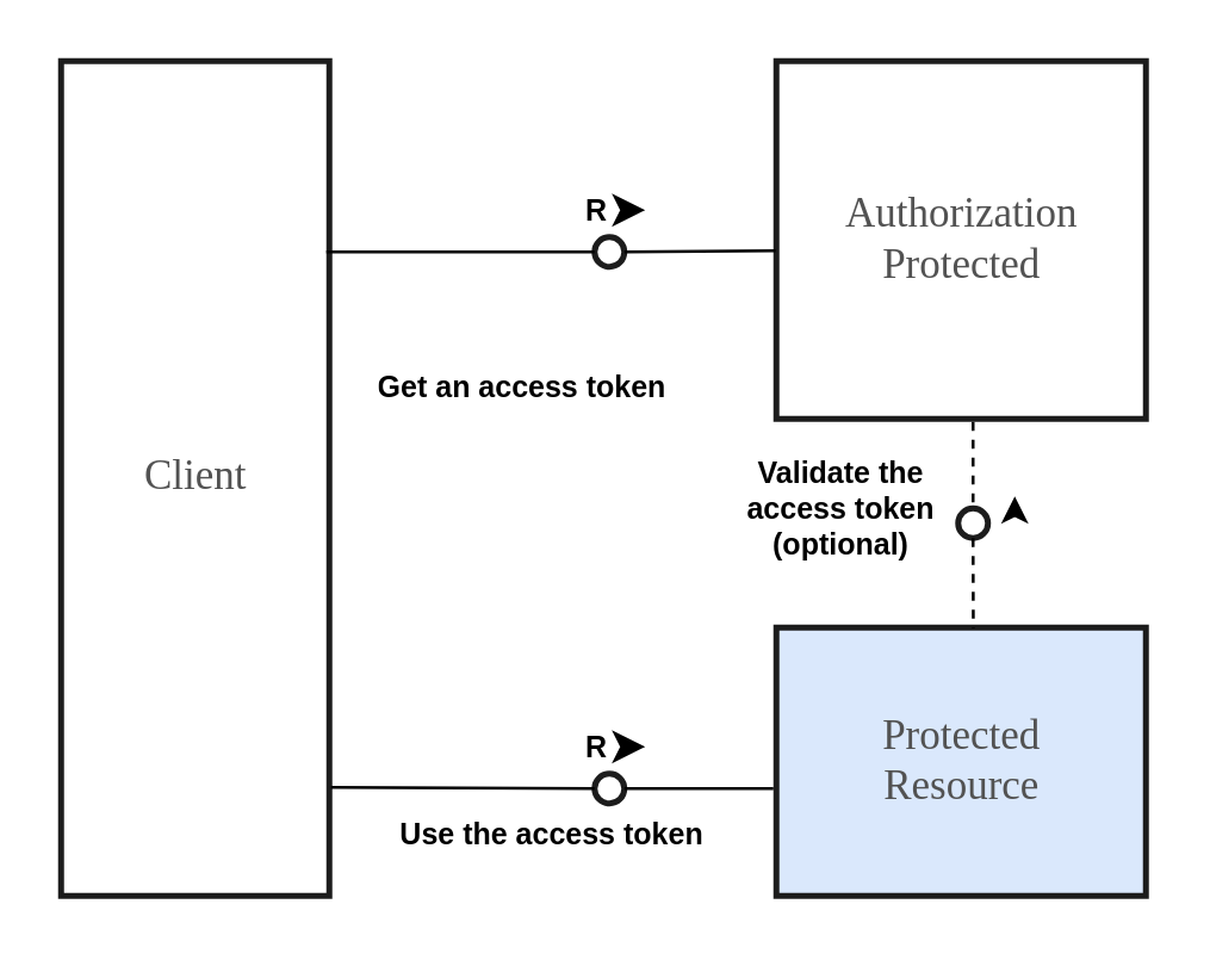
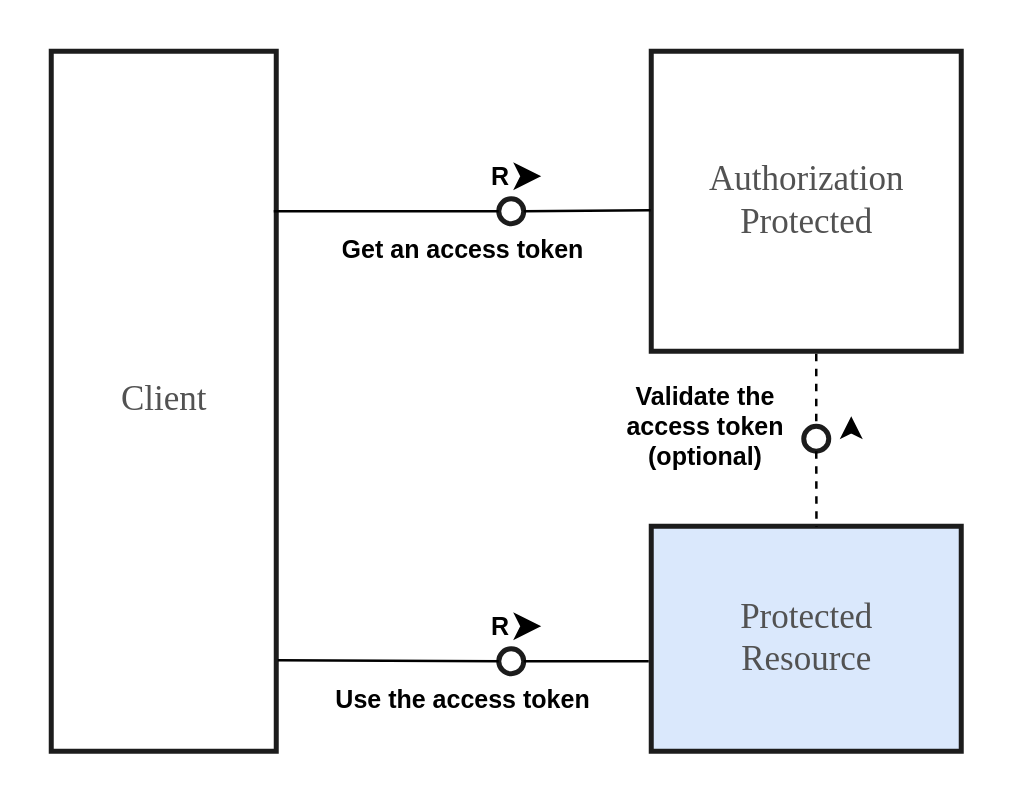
- <mxCell id="17" value="Get an access token" style="text;html=1;strokeColor=none;fillColor=none;align=center;verticalAlign=middle;whiteSpace=wrap;overflow=hidden;fontFamily=Helvetica;fontSize=10;fontColor=#000000;fontStyle=1" parent="1" vertex="1"><mxGeometry x="120" y="119" width="110" height="20" as="geometry" /></mxCell>
+ <mxCell id="17" value="Get an access token" style="text;html=1;strokeColor=none;fillColor=none;align=center;verticalAlign=middle;whiteSpace=wrap;overflow=hidden;fontFamily=Helvetica;fontSize=10;fontColor=#000000;fontStyle=1" parent="1" vertex="1"><mxGeometry x="130" y="89" width="110" height="20" as="geometry" /></mxCell>
